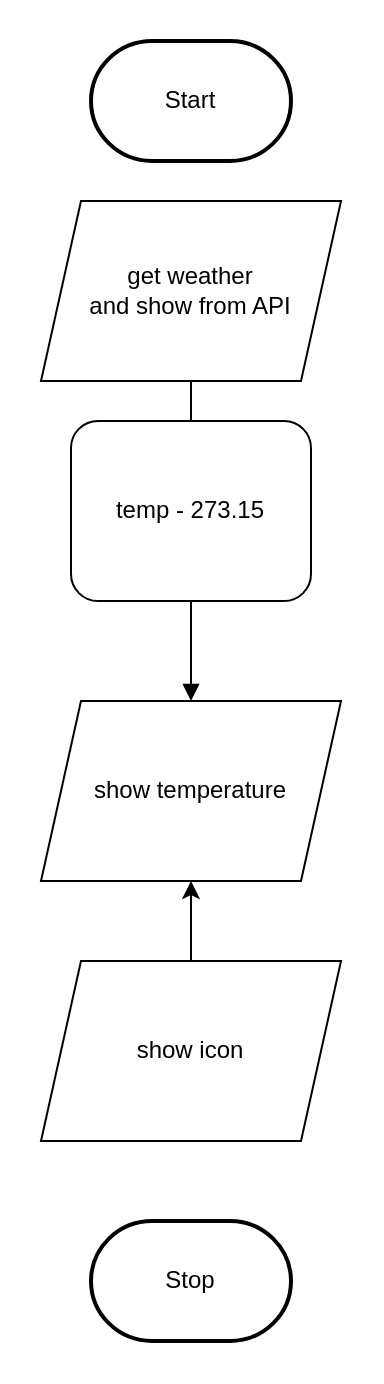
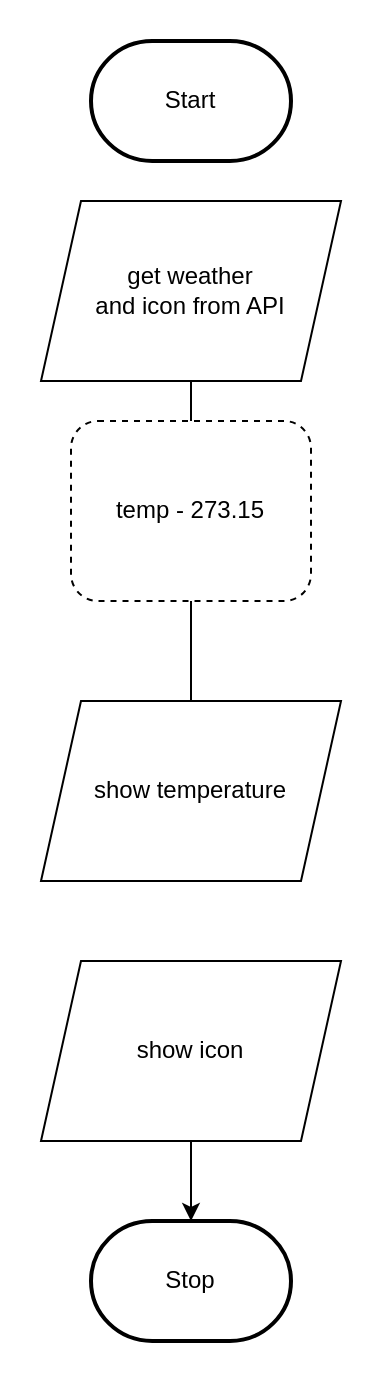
- <mxCell id="5" value="get weather &lt;br&gt;and show from API" style="shape=parallelogram;perimeter=parallelogramPerimeter;whiteSpace=wrap;html=1;fixedSize=1;" vertex="1" parent="1"><mxGeometry x="20" y="100" width="150" height="90" as="geometry" /></mxCell>
+ <mxCell id="5" value="get weather &lt;br&gt;and icon from API" style="shape=parallelogram;perimeter=parallelogramPerimeter;whiteSpace=wrap;html=1;fixedSize=1;" vertex="1" parent="1"><mxGeometry x="20" y="100" width="150" height="90" as="geometry" /></mxCell>
- <mxCell id="7" value="temp - 273.15" style="rounded=1;whiteSpace=wrap;html=1;" vertex="1" parent="1"><mxGeometry x="35" y="210" width="120" height="90" as="geometry" /></mxCell>
+ <mxCell id="7" value="temp - 273.15" style="rounded=1;whiteSpace=wrap;html=1;dashed=1;" vertex="1" parent="1"><mxGeometry x="35" y="210" width="120" height="90" as="geometry" /></mxCell>
- <mxCell id="8" value="" style="edgeStyle=orthogonalEdgeStyle;html=1;rounded=0;startArrow=none;endArrow=block;" edge="1" parent="1" source="7" target="9"><mxGeometry relative="1" as="geometry"><mxPoint x="95" y="300" as="sourcePoint" /><mxPoint x="95" y="610" as="targetPoint" /></mxGeometry></mxCell>
+ <mxCell id="8" value="" style="edgeStyle=orthogonalEdgeStyle;html=1;rounded=0;startArrow=none;endArrow=none;" edge="1" parent="1" source="7" target="9"><mxGeometry relative="1" as="geometry"><mxPoint x="95" y="300" as="sourcePoint" /><mxPoint x="95" y="610" as="targetPoint" /></mxGeometry></mxCell>
- <mxCell id="2" style="edgeStyle=orthogonalEdgeStyle;html=1;rounded=0;startArrow=none;" parent="1" source="10" target="9" edge="1"><mxGeometry relative="1" as="geometry" /></mxCell>
+ <mxCell id="2" style="edgeStyle=orthogonalEdgeStyle;html=1;rounded=0;startArrow=none;" parent="1" source="10" target="4" edge="1"><mxGeometry relative="1" as="geometry" /></mxCell>
